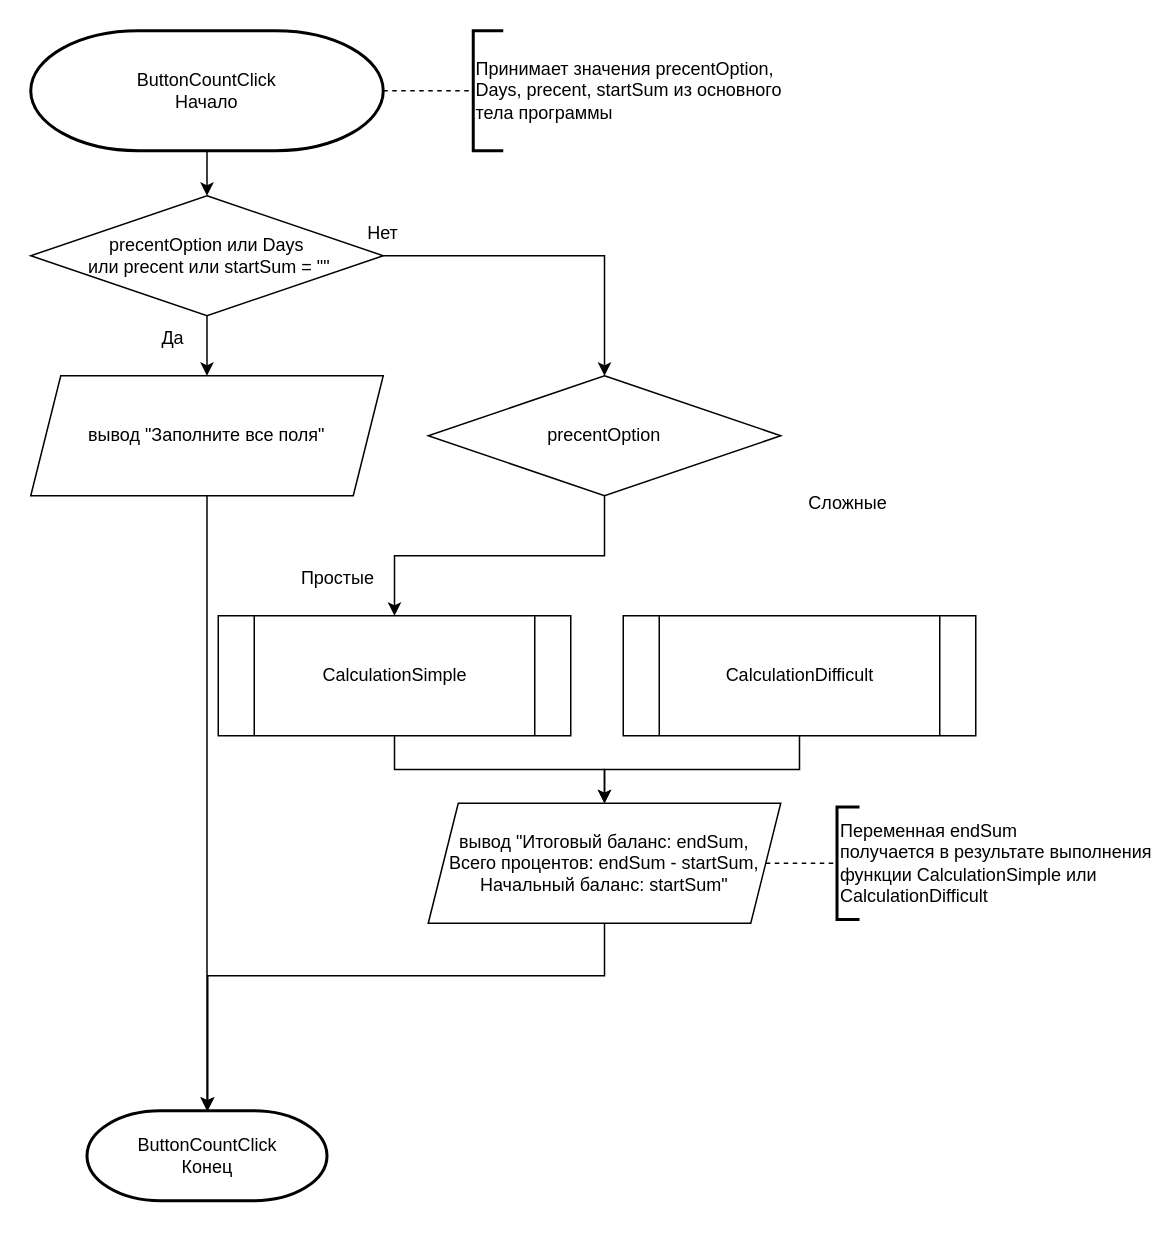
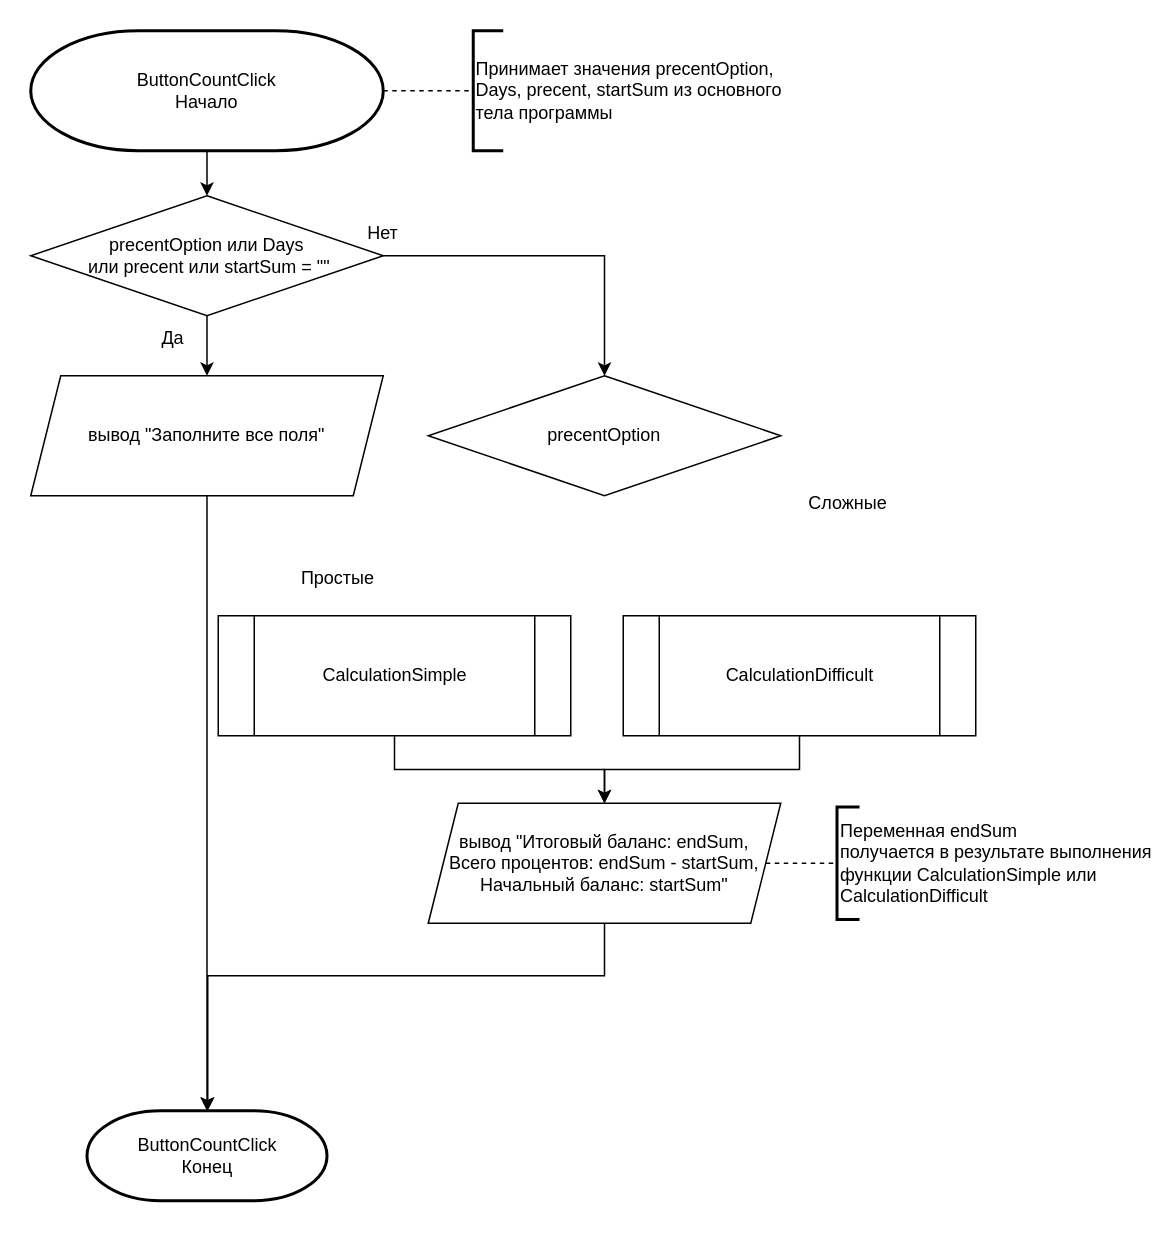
- <mxCell id="11" style="edgeStyle=orthogonalEdgeStyle;rounded=0;orthogonalLoop=1;jettySize=auto;html=1;" edge="1" parent="1" source="12" target="16"><mxGeometry relative="1" as="geometry" /></mxCell>
